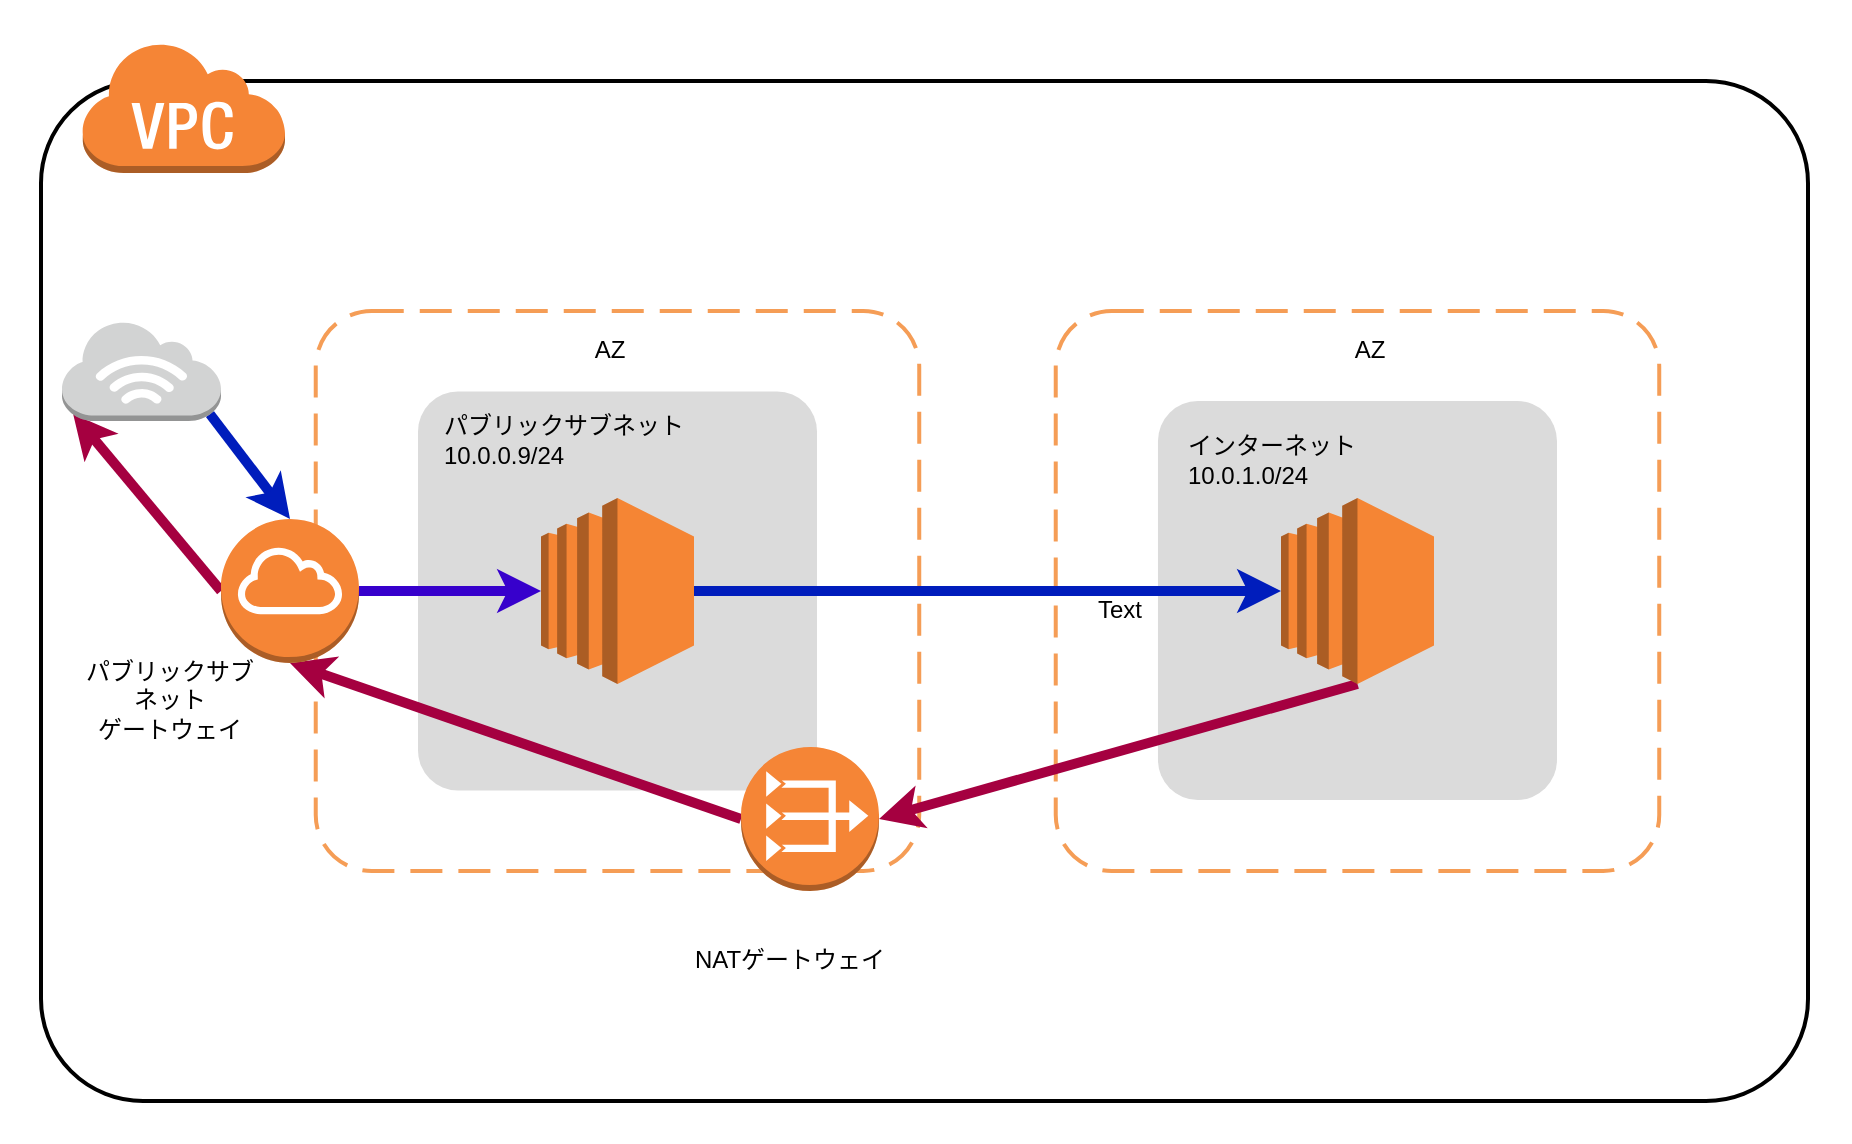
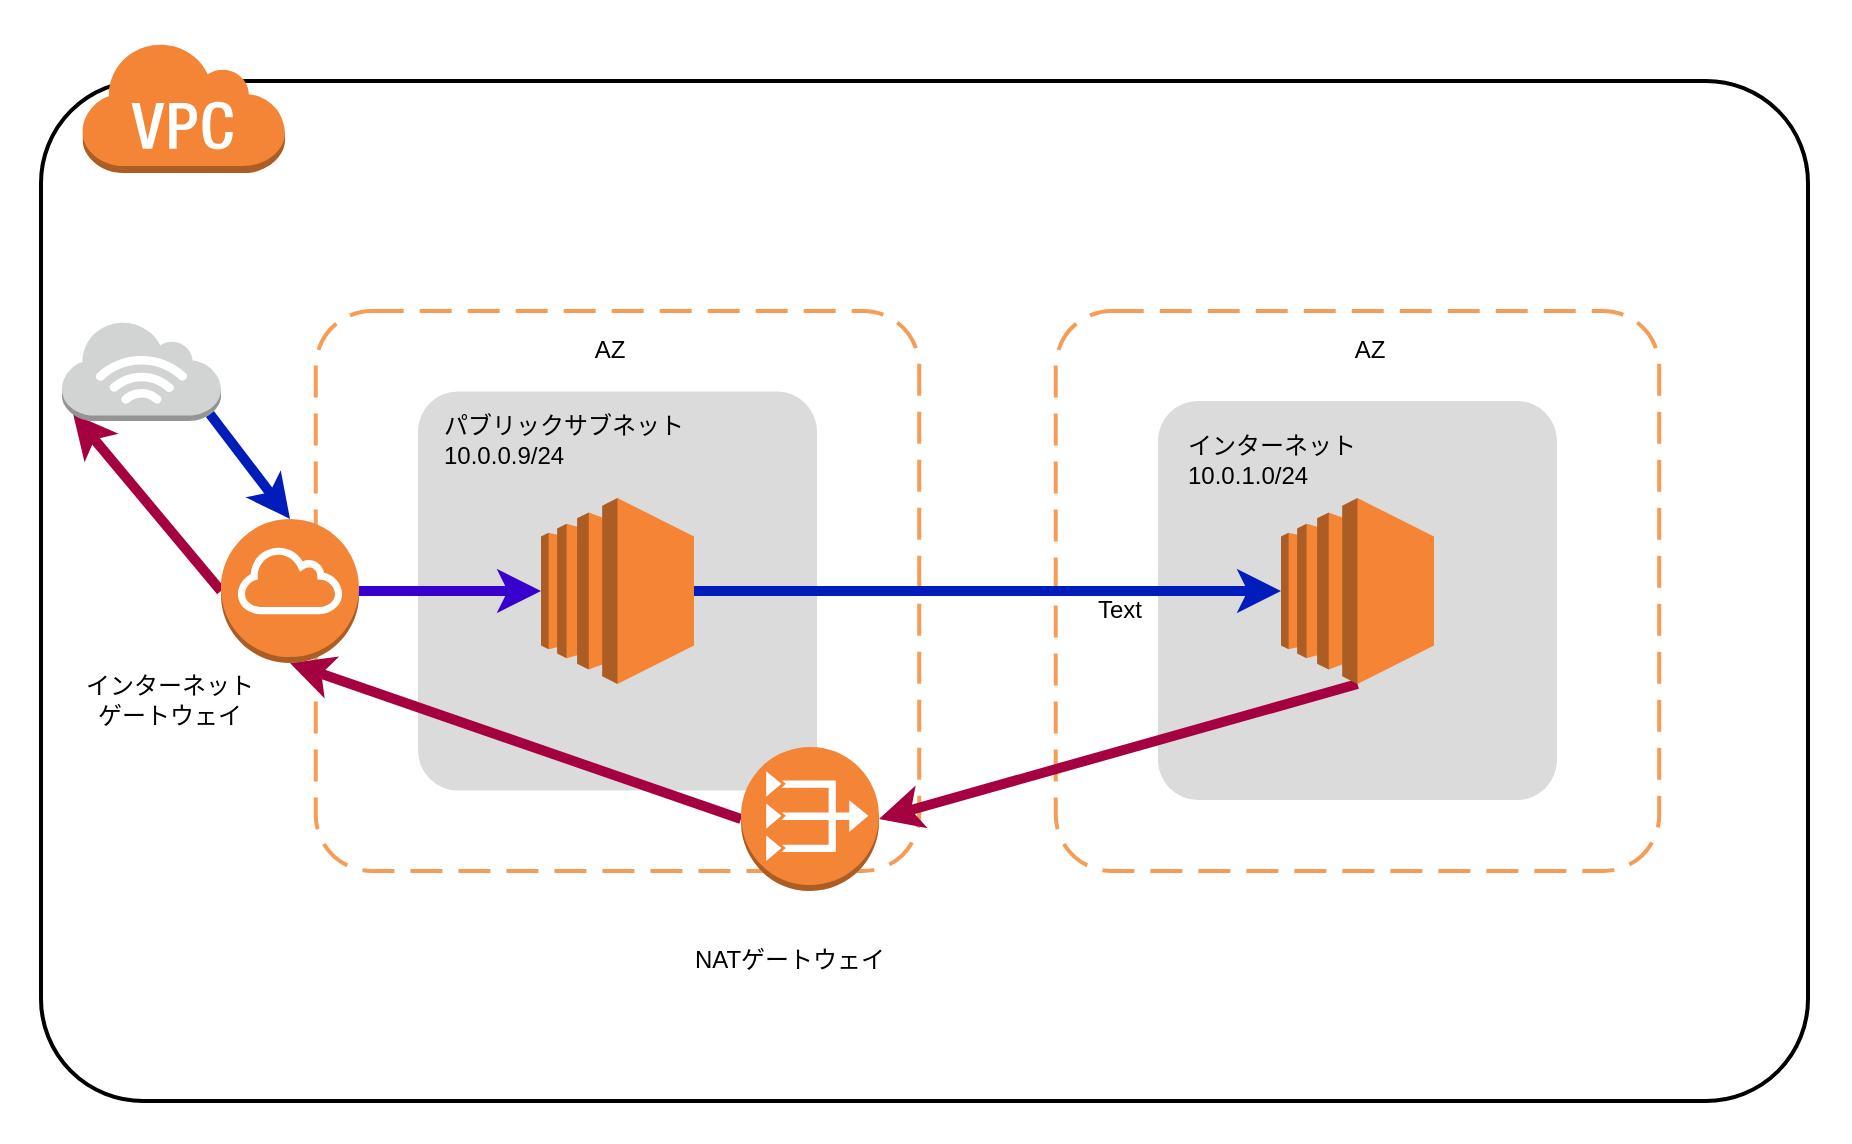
- <mxCell id="26" value="パブリックサブネット&lt;br&gt;ゲートウェイ" style="text;strokeColor=none;align=center;fillColor=none;html=1;verticalAlign=middle;whiteSpace=wrap;rounded=0;fontColor=#000000;" vertex="1" parent="1"><mxGeometry x="40" y="330" width="90" height="40" as="geometry" /></mxCell>
+ <mxCell id="26" value="インターネット&lt;br&gt;ゲートウェイ" style="text;strokeColor=none;align=center;fillColor=none;html=1;verticalAlign=middle;whiteSpace=wrap;rounded=0;fontColor=#000000;" vertex="1" parent="1"><mxGeometry x="40" y="330" width="90" height="40" as="geometry" /></mxCell>
